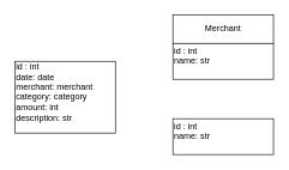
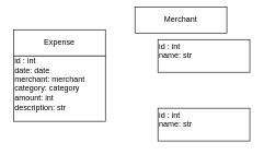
- <mxCell id="4" value="Merchant" style="whiteSpace=wrap;html=1;" vertex="1" parent="1"><mxGeometry x="240" y="20" width="140" height="40" as="geometry" /></mxCell>
+ <mxCell id="4" value="Merchant" style="whiteSpace=wrap;html=1;" vertex="1" parent="1"><mxGeometry x="205" y="10" width="140" height="40" as="geometry" /></mxCell>
+ <mxCell id="2" value="Expense" style="whiteSpace=wrap;html=1;" vertex="1" parent="1"><mxGeometry x="20" y="45" width="140" height="40" as="geometry" /></mxCell>
